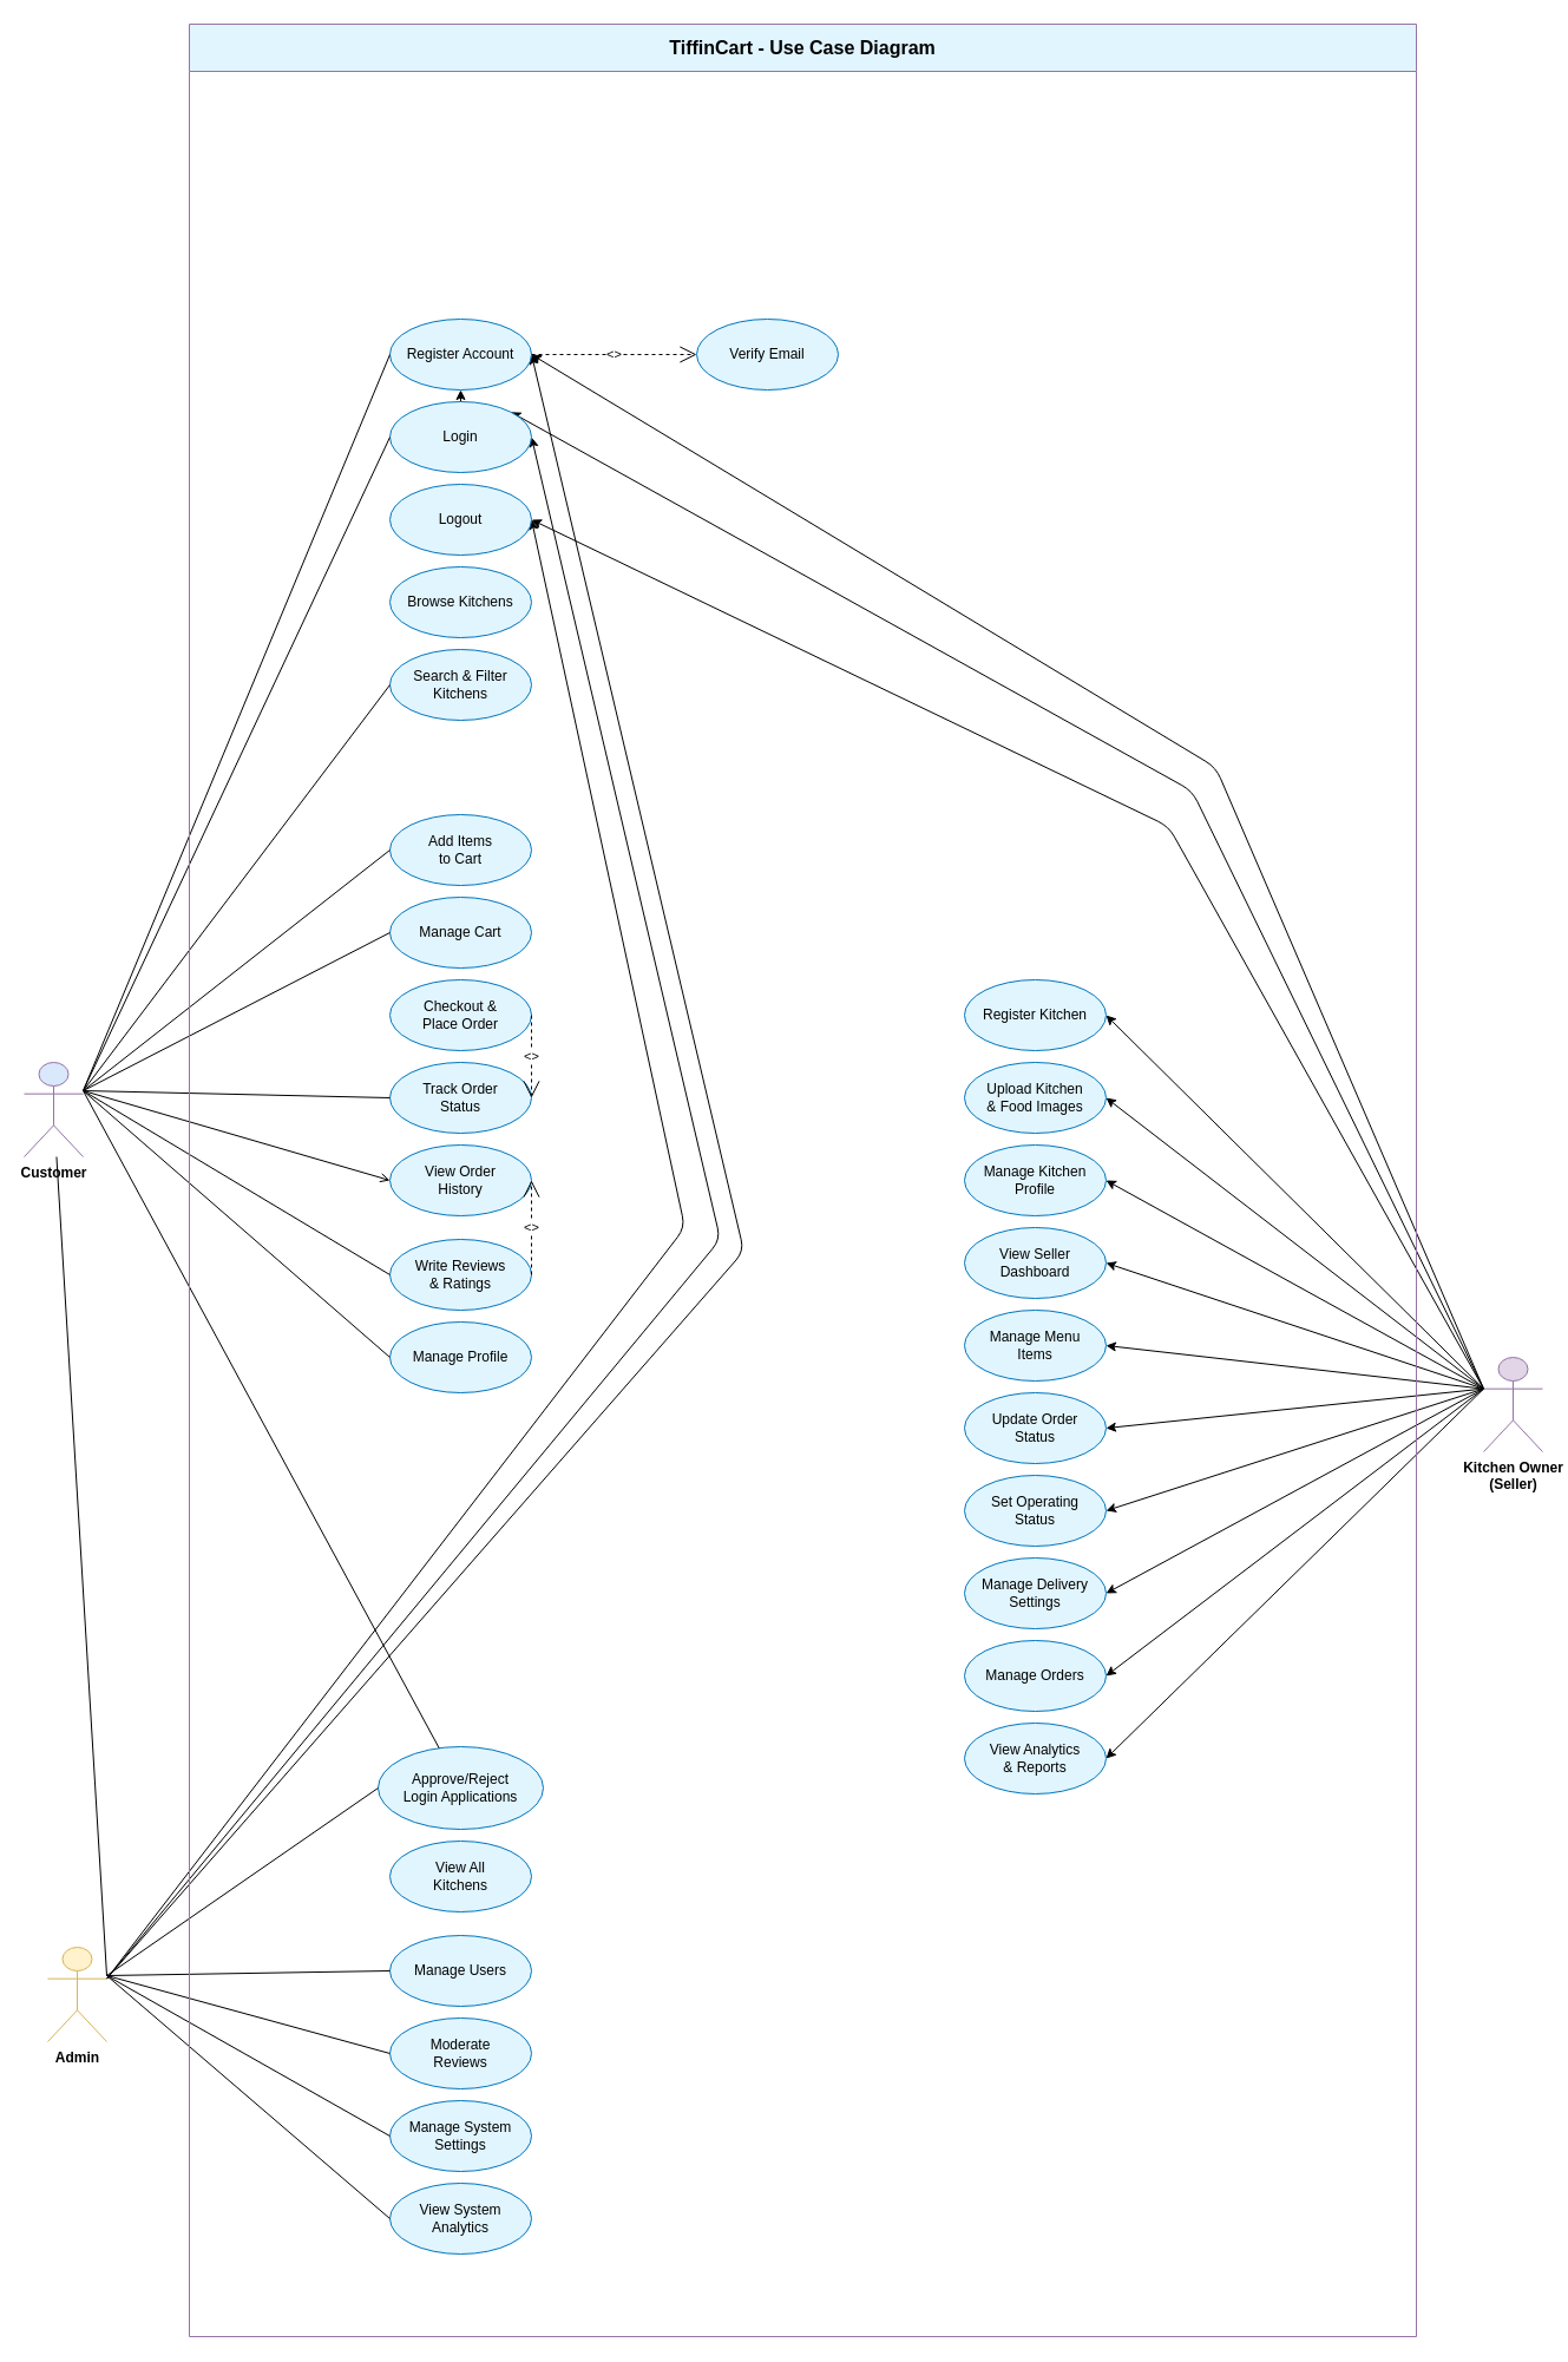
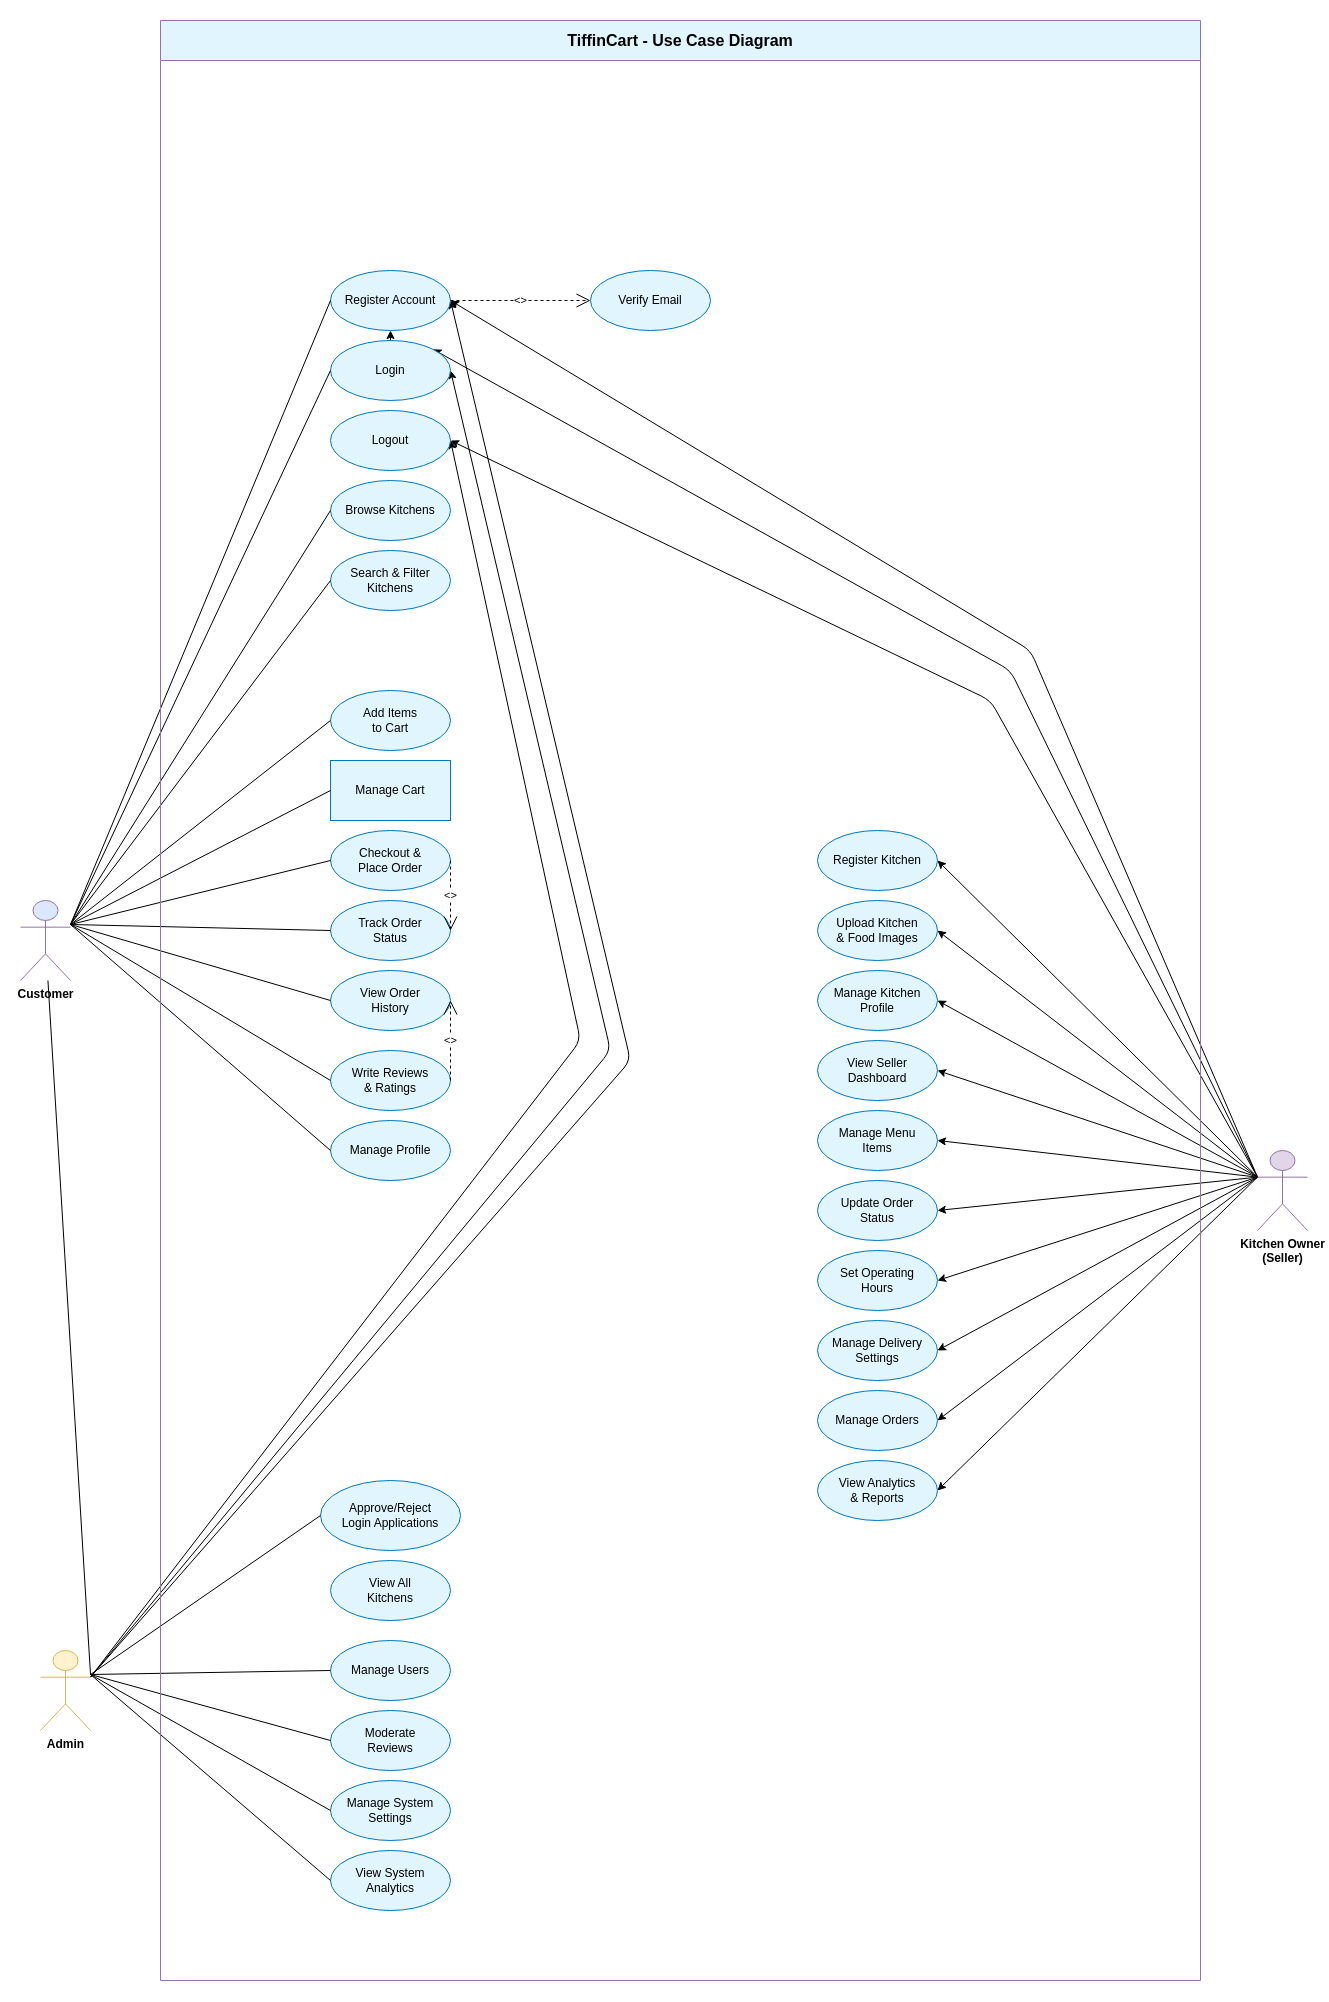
- <mxCell id="29" value="Manage Cart" style="ellipse;whiteSpace=wrap;html=1;fillColor=light-dark(#E1F5FE,#1D293B);strokeColor=#0277BD;" parent="1" vertex="1"><mxGeometry x="330" y="760" width="120" height="60" as="geometry" /></mxCell>
+ <mxCell id="29" value="Manage Cart" style="whiteSpace=wrap;html=1;fillColor=light-dark(#E1F5FE,#1D293B);strokeColor=#0277BD;rounded=0;" parent="1" vertex="1"><mxGeometry x="330" y="760" width="120" height="60" as="geometry" /></mxCell>
+ <mxCell id="57" value="" style="endArrow=none;html=1;rounded=0;exitX=1;exitY=0.3;exitDx=0;exitDy=0;exitPerimeter=0;entryX=0;entryY=0.5;entryDx=0;entryDy=0;" parent="1" source="2" target="30" edge="1"><mxGeometry width="50" height="50" relative="1" as="geometry"><mxPoint x="580" y="1050" as="sourcePoint" /><mxPoint x="630" y="1000" as="targetPoint" /></mxGeometry></mxCell>
- <mxCell id="59" value="" style="endArrow=open;html=1;rounded=0;exitX=1;exitY=0.3;exitDx=0;exitDy=0;exitPerimeter=0;entryX=0;entryY=0.5;entryDx=0;entryDy=0;" parent="1" source="2" target="32" edge="1"><mxGeometry width="50" height="50" relative="1" as="geometry"><mxPoint x="580" y="1050" as="sourcePoint" /><mxPoint x="630" y="1000" as="targetPoint" /></mxGeometry></mxCell>
+ <mxCell id="59" value="" style="endArrow=none;html=1;rounded=0;exitX=1;exitY=0.3;exitDx=0;exitDy=0;exitPerimeter=0;entryX=0;entryY=0.5;entryDx=0;entryDy=0;" parent="1" source="2" target="32" edge="1"><mxGeometry width="50" height="50" relative="1" as="geometry"><mxPoint x="580" y="1050" as="sourcePoint" /><mxPoint x="630" y="1000" as="targetPoint" /></mxGeometry></mxCell>
- <mxCell id="53" value="" style="endArrow=none;html=1;rounded=0;exitX=1;exitY=0.3;exitDx=0;exitDy=0;exitPerimeter=0;" parent="1" source="2" target="45" edge="1"><mxGeometry width="50" height="50" relative="1" as="geometry"><mxPoint x="580" y="1050" as="sourcePoint" /><mxPoint x="630" y="1000" as="targetPoint" /></mxGeometry></mxCell>
+ <mxCell id="53" value="" style="endArrow=none;html=1;rounded=0;exitX=1;exitY=0.3;exitDx=0;exitDy=0;exitPerimeter=0;entryX=0;entryY=0.5;entryDx=0;entryDy=0;" parent="1" source="2" target="26" edge="1"><mxGeometry width="50" height="50" relative="1" as="geometry"><mxPoint x="580" y="1050" as="sourcePoint" /><mxPoint x="630" y="1000" as="targetPoint" /></mxGeometry></mxCell>
- <mxCell id="38" value="Set Operating&#10;Status" style="ellipse;whiteSpace=wrap;html=1;fillColor=light-dark(#E1F5FE,#1D293B);strokeColor=#0277BD;" parent="1" vertex="1"><mxGeometry x="817" y="1250" width="120" height="60" as="geometry" /></mxCell>
+ <mxCell id="38" value="Set Operating&#10;Hours" style="ellipse;whiteSpace=wrap;html=1;fillColor=light-dark(#E1F5FE,#1D293B);strokeColor=#0277BD;" parent="1" vertex="1"><mxGeometry x="817" y="1250" width="120" height="60" as="geometry" /></mxCell>
